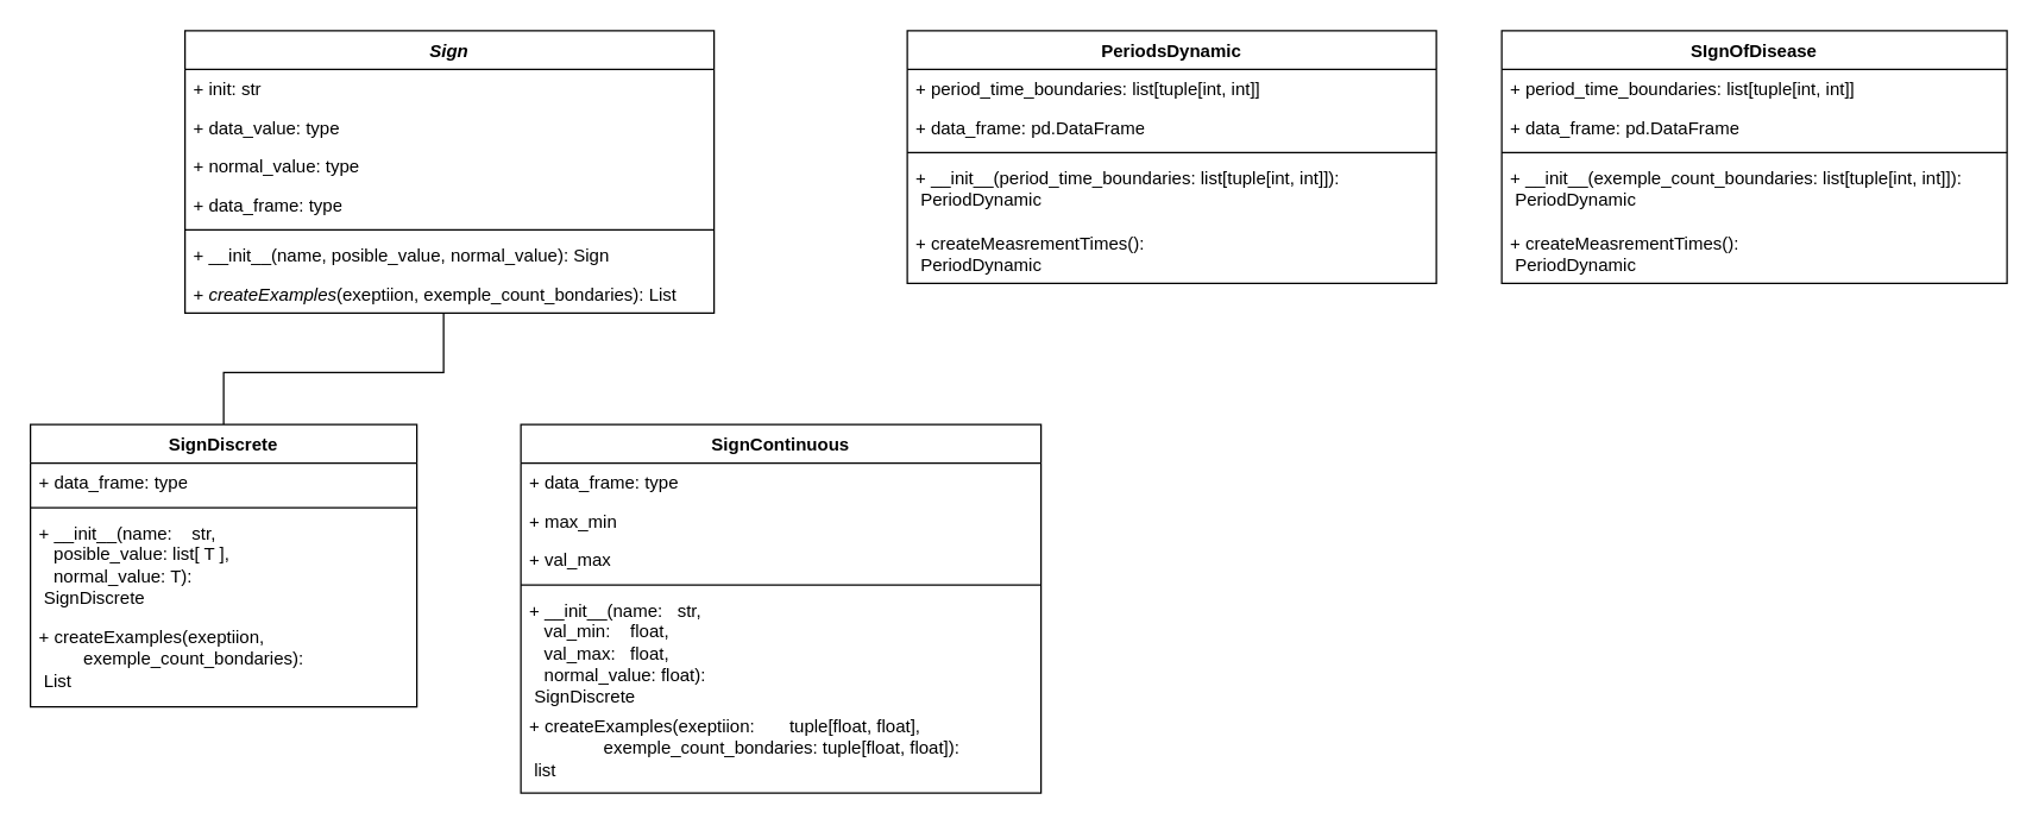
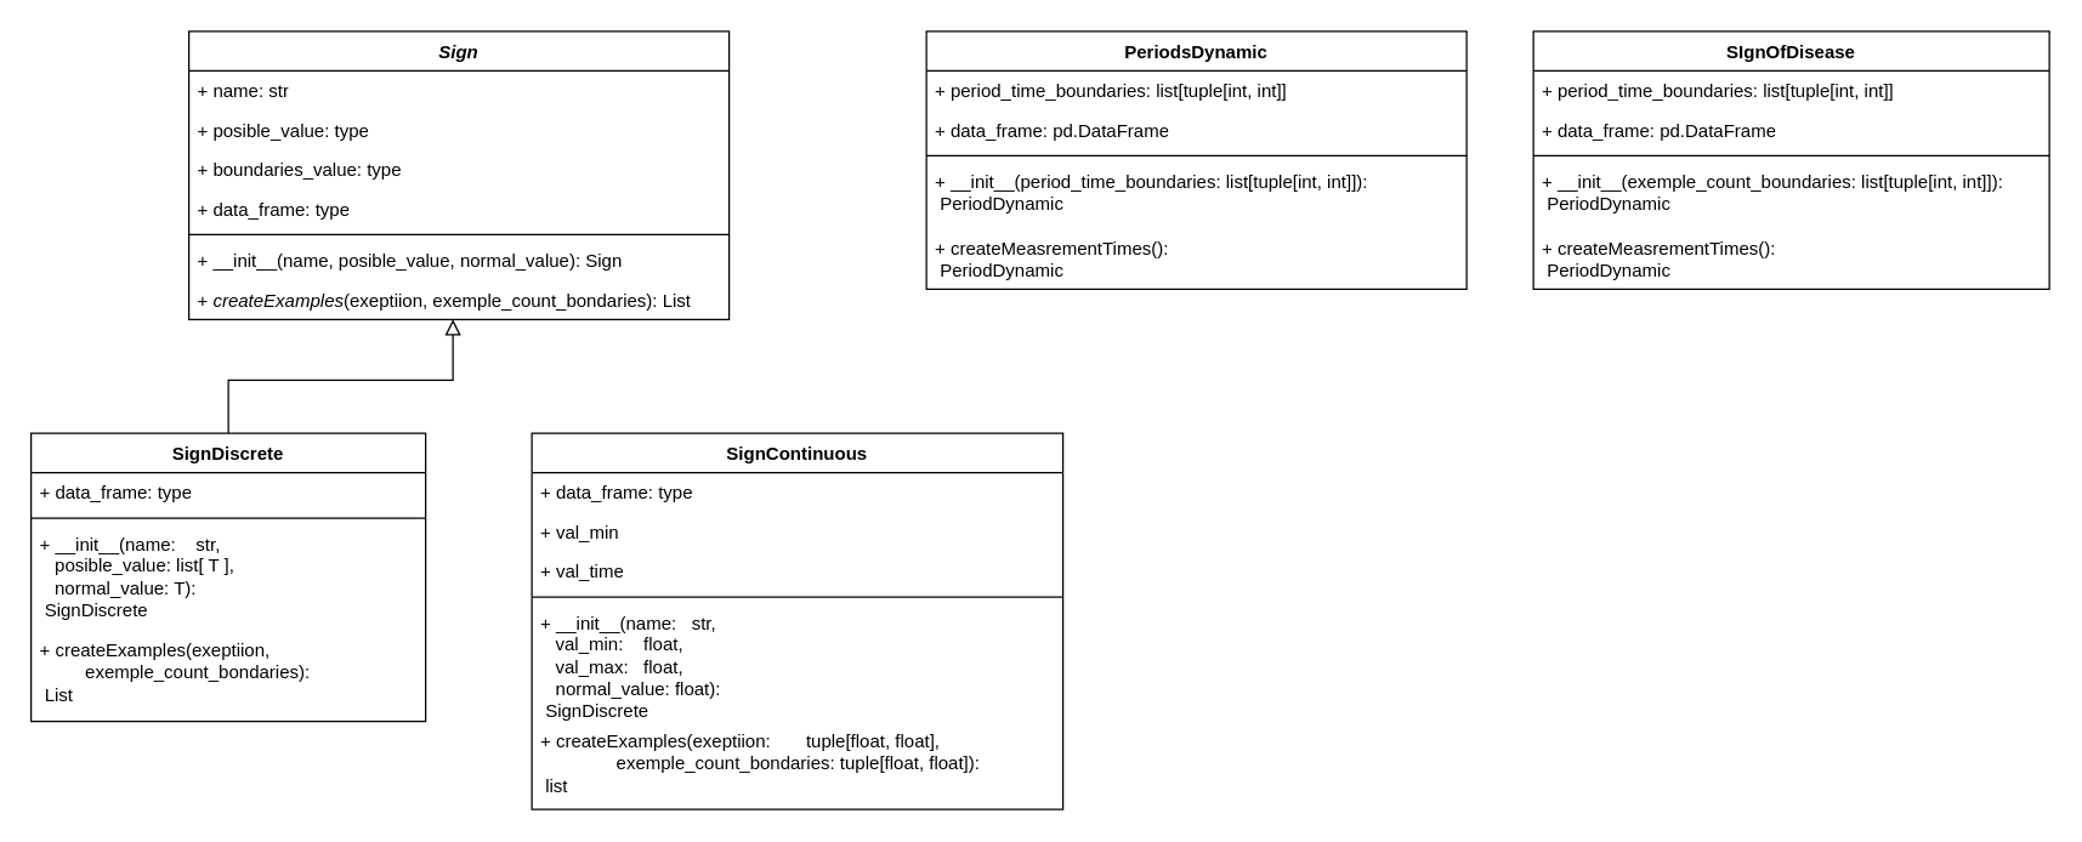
- <mxCell id="9" value="+ init: str" style="text;strokeColor=none;fillColor=none;align=left;verticalAlign=top;spacingLeft=4;spacingRight=4;overflow=hidden;rotatable=0;points=[[0,0.5],[1,0.5]];portConstraint=eastwest;whiteSpace=wrap;html=1;" parent="8" vertex="1"><mxGeometry y="26" width="356" height="26" as="geometry" /></mxCell>
+ <mxCell id="9" value="+ name: str" style="text;strokeColor=none;fillColor=none;align=left;verticalAlign=top;spacingLeft=4;spacingRight=4;overflow=hidden;rotatable=0;points=[[0,0.5],[1,0.5]];portConstraint=eastwest;whiteSpace=wrap;html=1;" parent="8" vertex="1"><mxGeometry y="26" width="356" height="26" as="geometry" /></mxCell>
- <mxCell id="10" value="+ data_value: type" style="text;strokeColor=none;fillColor=none;align=left;verticalAlign=top;spacingLeft=4;spacingRight=4;overflow=hidden;rotatable=0;points=[[0,0.5],[1,0.5]];portConstraint=eastwest;whiteSpace=wrap;html=1;" parent="8" vertex="1"><mxGeometry y="52" width="356" height="26" as="geometry" /></mxCell>
+ <mxCell id="10" value="+ posible_value: type" style="text;strokeColor=none;fillColor=none;align=left;verticalAlign=top;spacingLeft=4;spacingRight=4;overflow=hidden;rotatable=0;points=[[0,0.5],[1,0.5]];portConstraint=eastwest;whiteSpace=wrap;html=1;" parent="8" vertex="1"><mxGeometry y="52" width="356" height="26" as="geometry" /></mxCell>
- <mxCell id="11" value="+ normal_value: type" style="text;strokeColor=none;fillColor=none;align=left;verticalAlign=top;spacingLeft=4;spacingRight=4;overflow=hidden;rotatable=0;points=[[0,0.5],[1,0.5]];portConstraint=eastwest;whiteSpace=wrap;html=1;" parent="8" vertex="1"><mxGeometry y="78" width="356" height="26" as="geometry" /></mxCell>
+ <mxCell id="11" value="+ boundaries_value: type" style="text;strokeColor=none;fillColor=none;align=left;verticalAlign=top;spacingLeft=4;spacingRight=4;overflow=hidden;rotatable=0;points=[[0,0.5],[1,0.5]];portConstraint=eastwest;whiteSpace=wrap;html=1;" parent="8" vertex="1"><mxGeometry y="78" width="356" height="26" as="geometry" /></mxCell>
- <mxCell id="2" style="edgeStyle=orthogonalEdgeStyle;rounded=0;orthogonalLoop=1;jettySize=auto;html=1;endArrow=none;endFill=0;endSize=8;" parent="1" source="3" target="8" edge="1"><mxGeometry relative="1" as="geometry"><Array as="points"><mxPoint x="150" y="250" /><mxPoint x="298" y="250" /></Array></mxGeometry></mxCell>
+ <mxCell id="2" style="edgeStyle=orthogonalEdgeStyle;rounded=0;orthogonalLoop=1;jettySize=auto;html=1;endArrow=block;endFill=0;endSize=8;" parent="1" source="3" target="8" edge="1"><mxGeometry relative="1" as="geometry"><Array as="points"><mxPoint x="150" y="250" /><mxPoint x="298" y="250" /></Array></mxGeometry></mxCell>
- <mxCell id="18" value="+&amp;nbsp;max_min" style="text;strokeColor=none;fillColor=none;align=left;verticalAlign=top;spacingLeft=4;spacingRight=4;overflow=hidden;rotatable=0;points=[[0,0.5],[1,0.5]];portConstraint=eastwest;whiteSpace=wrap;html=1;" parent="16" vertex="1"><mxGeometry y="52" width="350" height="26" as="geometry" /></mxCell>
+ <mxCell id="18" value="+&amp;nbsp;val_min" style="text;strokeColor=none;fillColor=none;align=left;verticalAlign=top;spacingLeft=4;spacingRight=4;overflow=hidden;rotatable=0;points=[[0,0.5],[1,0.5]];portConstraint=eastwest;whiteSpace=wrap;html=1;" parent="16" vertex="1"><mxGeometry y="52" width="350" height="26" as="geometry" /></mxCell>
- <mxCell id="19" value="+&amp;nbsp;val_max" style="text;strokeColor=none;fillColor=none;align=left;verticalAlign=top;spacingLeft=4;spacingRight=4;overflow=hidden;rotatable=0;points=[[0,0.5],[1,0.5]];portConstraint=eastwest;whiteSpace=wrap;html=1;" parent="16" vertex="1"><mxGeometry y="78" width="350" height="26" as="geometry" /></mxCell>
+ <mxCell id="19" value="+&amp;nbsp;val_time" style="text;strokeColor=none;fillColor=none;align=left;verticalAlign=top;spacingLeft=4;spacingRight=4;overflow=hidden;rotatable=0;points=[[0,0.5],[1,0.5]];portConstraint=eastwest;whiteSpace=wrap;html=1;" parent="16" vertex="1"><mxGeometry y="78" width="350" height="26" as="geometry" /></mxCell>
